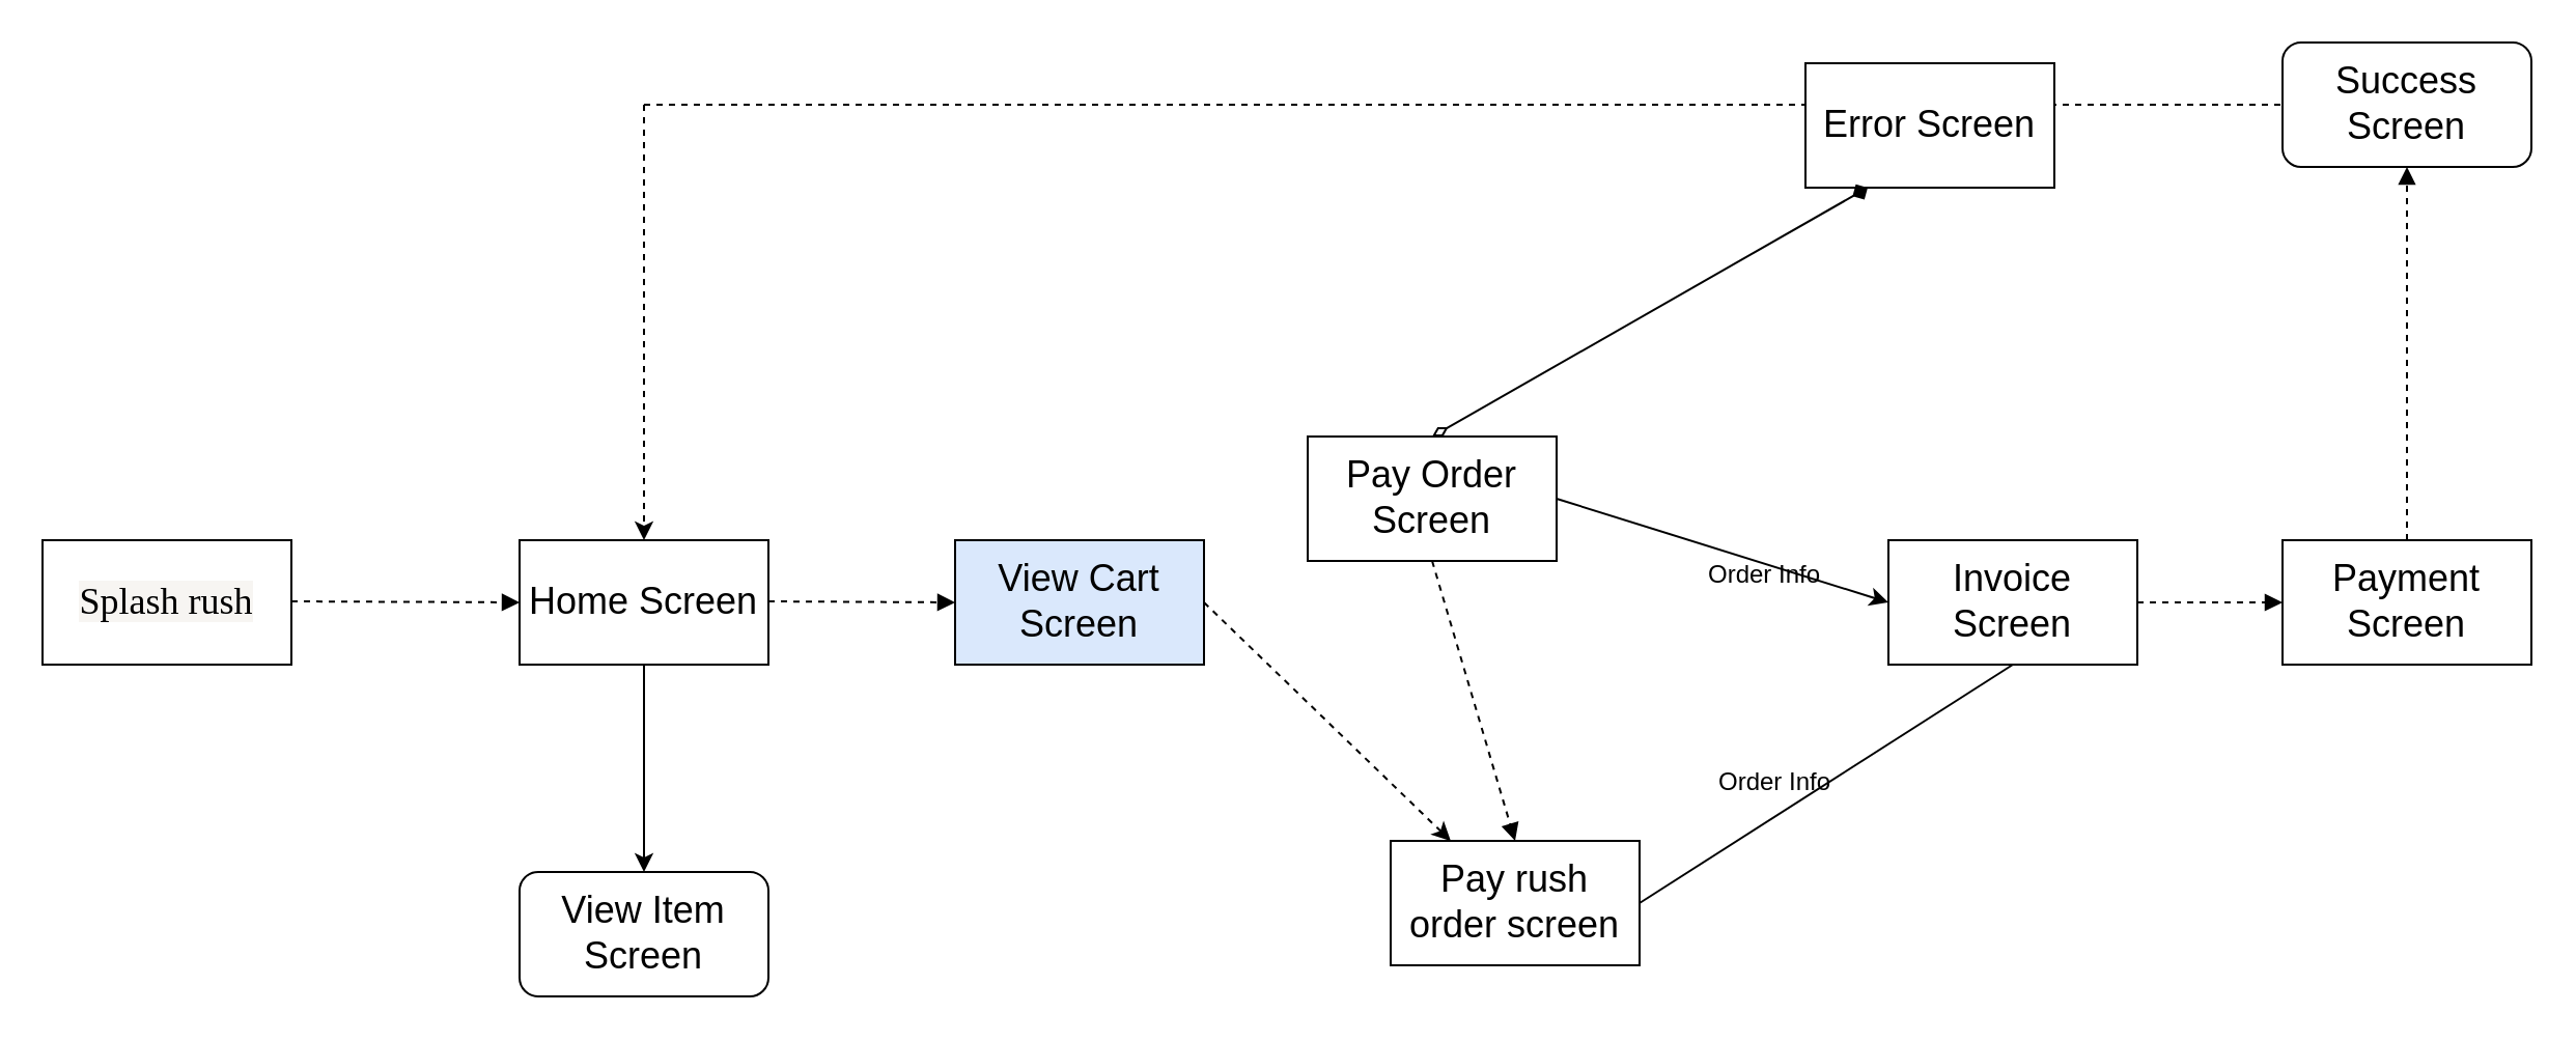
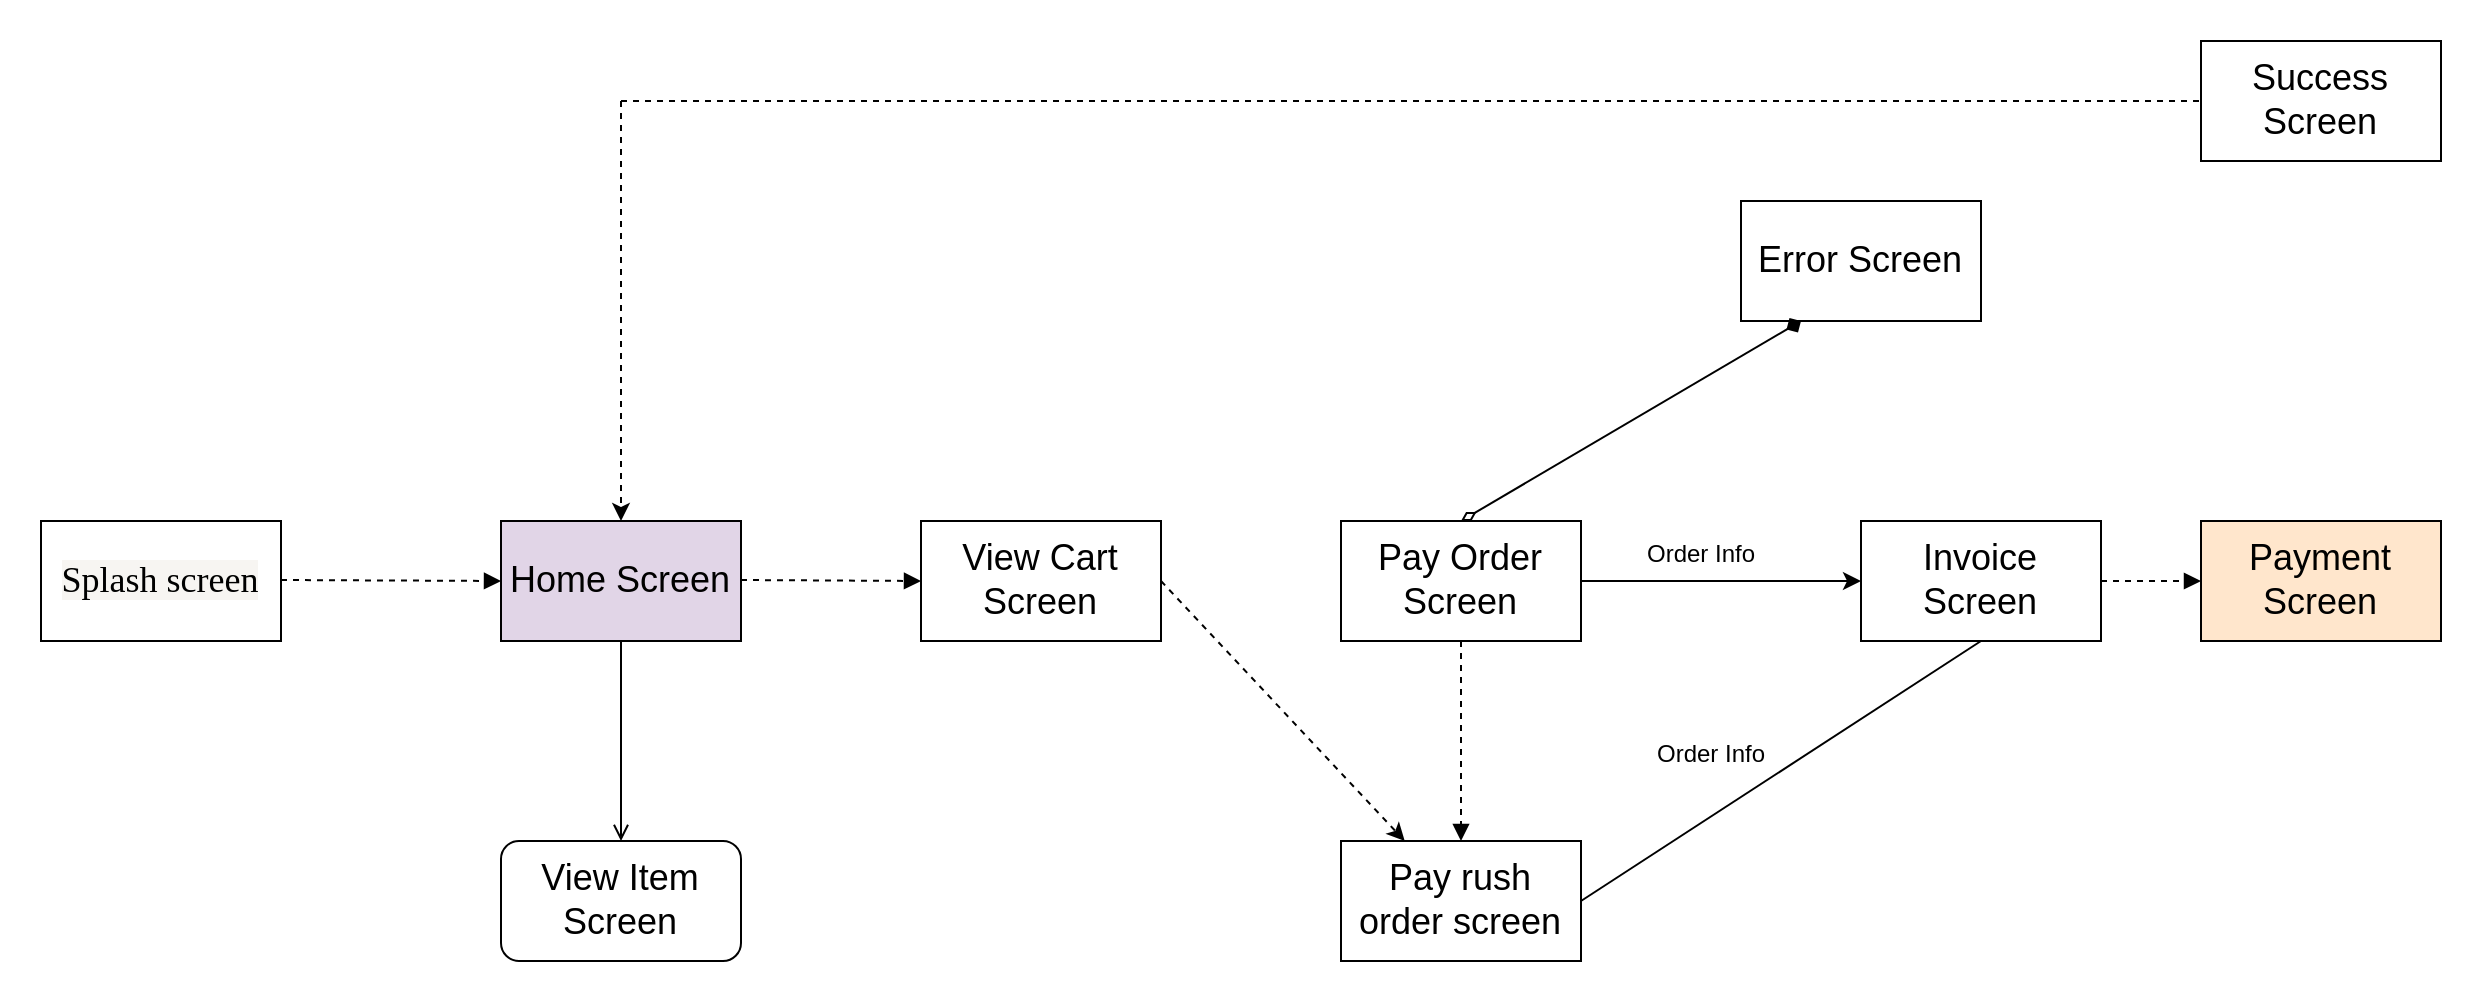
- <mxCell id="9" value="Success Screen&lt;br&gt;" style="whiteSpace=wrap;html=1;fontSize=18;fillColor=default;strokeColor=default;fontColor=default;rounded=1;" parent="1" vertex="1"><mxGeometry x="1100" y="20" width="120" height="60" as="geometry" /></mxCell>
+ <mxCell id="9" value="Success Screen&lt;br&gt;" style="rounded=0;whiteSpace=wrap;html=1;fontSize=18;fillColor=default;strokeColor=default;fontColor=default;" parent="1" vertex="1"><mxGeometry x="1100" y="20" width="120" height="60" as="geometry" /></mxCell>
- <mxCell id="24" value="&lt;font style=&quot;font-size: 18px&quot;&gt;Error Screen&lt;/font&gt;" style="rounded=0;whiteSpace=wrap;html=1;fontSize=12;fontColor=default;strokeColor=default;fillColor=default;" vertex="1" parent="1"><mxGeometry x="870" y="30" width="120" height="60" as="geometry" /></mxCell>
+ <mxCell id="24" value="&lt;font style=&quot;font-size: 18px&quot;&gt;Error Screen&lt;/font&gt;" style="rounded=0;whiteSpace=wrap;html=1;fontSize=12;fontColor=default;strokeColor=default;fillColor=default;" vertex="1" parent="1"><mxGeometry x="870" width="120" height="60" as="geometry" y="100" /></mxCell>
- <mxCell id="10" value="" style="html=1;verticalAlign=bottom;labelBackgroundColor=none;endArrow=block;endFill=1;dashed=1;rounded=0;fontSize=18;exitX=0.5;exitY=0;exitDx=0;exitDy=0;entryX=0.5;entryY=1;entryDx=0;entryDy=0;" parent="1" source="7" target="9" edge="1"><mxGeometry width="160" relative="1" as="geometry"><mxPoint x="1110" y="210" as="sourcePoint" /><mxPoint x="1210" y="210" as="targetPoint" /></mxGeometry></mxCell>
- <mxCell id="5" value="Pay Order Screen" style="rounded=0;whiteSpace=wrap;html=1;fontSize=18;fillColor=default;strokeColor=default;fontColor=default;" parent="1" vertex="1"><mxGeometry x="630" y="210" width="120" height="60" as="geometry" /></mxCell>
+ <mxCell id="5" value="Pay Order Screen" style="rounded=0;whiteSpace=wrap;html=1;fontSize=18;fillColor=default;strokeColor=default;fontColor=default;" parent="1" vertex="1"><mxGeometry x="670" y="260" width="120" height="60" as="geometry" /></mxCell>
- <mxCell id="11" value="&lt;span style=&quot;font-family: &amp;#34;cambria&amp;#34; , serif ; text-align: left ; background-color: rgb(247 , 245 , 242)&quot;&gt;&lt;font style=&quot;font-size: 18px&quot;&gt;Splash rush&lt;/font&gt;&lt;/span&gt;" style="rounded=0;whiteSpace=wrap;html=1;fontSize=18;" parent="1" vertex="1"><mxGeometry x="20" y="260" width="120" height="60" as="geometry" /></mxCell>
+ <mxCell id="11" value="&lt;span style=&quot;font-family: &amp;#34;cambria&amp;#34; , serif ; text-align: left ; background-color: rgb(247 , 245 , 242)&quot;&gt;&lt;font style=&quot;font-size: 18px&quot;&gt;Splash screen&lt;/font&gt;&lt;/span&gt;" style="rounded=0;whiteSpace=wrap;html=1;fontSize=18;" parent="1" vertex="1"><mxGeometry x="20" y="260" width="120" height="60" as="geometry" /></mxCell>
- <mxCell id="2" value="&lt;font style=&quot;font-size: 18px&quot;&gt;Home Screen&lt;/font&gt;" style="rounded=0;whiteSpace=wrap;html=1;" parent="1" vertex="1"><mxGeometry x="250" y="260" width="120" height="60" as="geometry" /></mxCell>
+ <mxCell id="2" value="&lt;font style=&quot;font-size: 18px&quot;&gt;Home Screen&lt;/font&gt;" style="rounded=0;whiteSpace=wrap;html=1;fillColor=#e1d5e7;" parent="1" vertex="1"><mxGeometry x="250" y="260" width="120" height="60" as="geometry" /></mxCell>
- <mxCell id="3" value="View Cart Screen" style="rounded=0;whiteSpace=wrap;html=1;fontSize=18;fillColor=#dae8fc;" parent="1" vertex="1"><mxGeometry x="460" y="260" width="120" height="60" as="geometry" /></mxCell>
+ <mxCell id="3" value="View Cart Screen" style="rounded=0;whiteSpace=wrap;html=1;fontSize=18;" parent="1" vertex="1"><mxGeometry x="460" y="260" width="120" height="60" as="geometry" /></mxCell>
- <mxCell id="6" value="Invoice Screen&lt;br&gt;" style="rounded=0;whiteSpace=wrap;html=1;fontSize=18;fillColor=default;strokeColor=default;fontColor=default;" parent="1" vertex="1"><mxGeometry x="910" y="260" width="120" height="60" as="geometry" /></mxCell>
+ <mxCell id="6" value="Invoice Screen&lt;br&gt;" style="rounded=0;whiteSpace=wrap;html=1;fontSize=18;fillColor=default;strokeColor=default;fontColor=default;" parent="1" vertex="1"><mxGeometry x="930" y="260" width="120" height="60" as="geometry" /></mxCell>
- <mxCell id="7" value="Payment Screen&lt;br&gt;" style="rounded=0;whiteSpace=wrap;html=1;fontSize=18;" parent="1" vertex="1"><mxGeometry x="1100" y="260" width="120" height="60" as="geometry" /></mxCell>
+ <mxCell id="7" value="Payment Screen&lt;br&gt;" style="rounded=0;whiteSpace=wrap;html=1;fontSize=18;fillColor=#ffe6cc;" parent="1" vertex="1"><mxGeometry x="1100" y="260" width="120" height="60" as="geometry" /></mxCell>
- <mxCell id="14" value="" style="endArrow=classic;html=1;rounded=0;fontSize=18;exitX=0.5;exitY=1;exitDx=0;exitDy=0;entryX=0.5;entryY=0;entryDx=0;entryDy=0;" parent="1" source="2" target="13" edge="1"><mxGeometry width="50" height="50" relative="1" as="geometry"><mxPoint x="420" y="380" as="sourcePoint" /><mxPoint x="470" y="330" as="targetPoint" /></mxGeometry></mxCell>
+ <mxCell id="14" value="" style="endArrow=open;html=1;rounded=0;fontSize=18;exitX=0.5;exitY=1;exitDx=0;exitDy=0;entryX=0.5;entryY=0;entryDx=0;entryDy=0;" parent="1" source="2" target="13" edge="1"><mxGeometry width="50" height="50" relative="1" as="geometry"><mxPoint x="420" y="380" as="sourcePoint" /><mxPoint x="470" y="330" as="targetPoint" /></mxGeometry></mxCell>
- <mxCell id="15" value="&lt;font style=&quot;font-size: 18px&quot;&gt;Pay rush order screen&lt;/font&gt;" style="rounded=0;whiteSpace=wrap;html=1;fillColor=default;strokeColor=default;fontColor=default;" vertex="1" parent="1"><mxGeometry x="670" y="405" width="120" height="60" as="geometry" /></mxCell>
+ <mxCell id="15" value="&lt;font style=&quot;font-size: 18px&quot;&gt;Pay rush order screen&lt;/font&gt;" style="rounded=0;whiteSpace=wrap;html=1;fillColor=default;strokeColor=default;fontColor=default;" vertex="1" parent="1"><mxGeometry x="670" y="420" width="120" height="60" as="geometry" /></mxCell>
